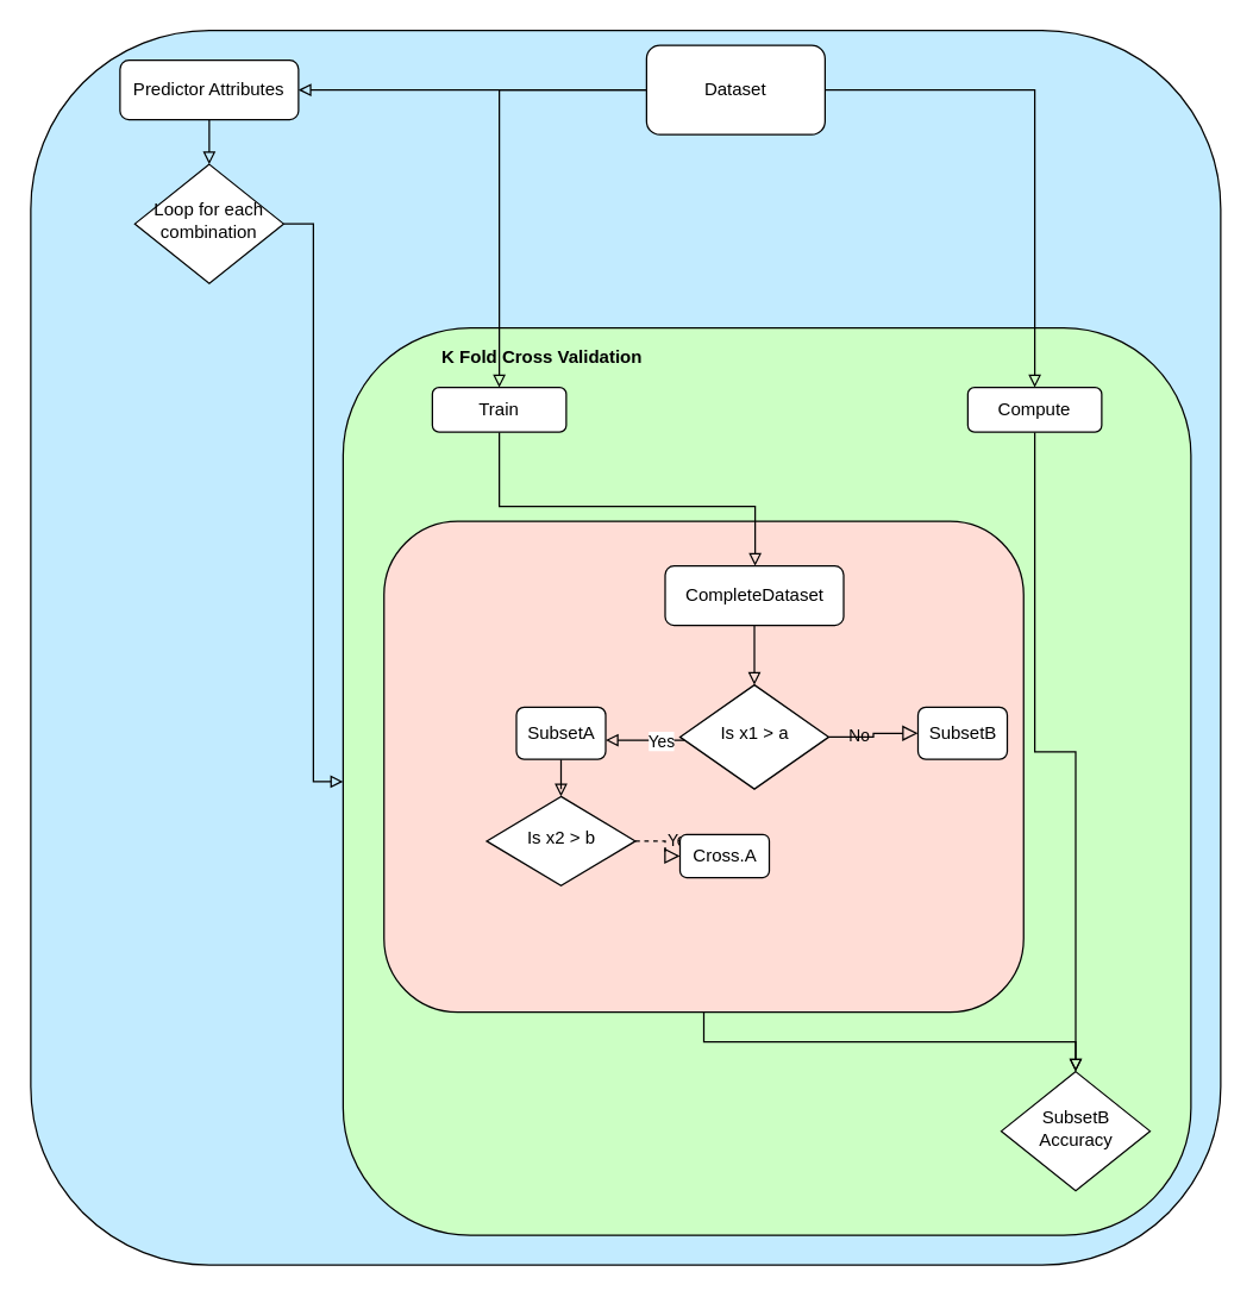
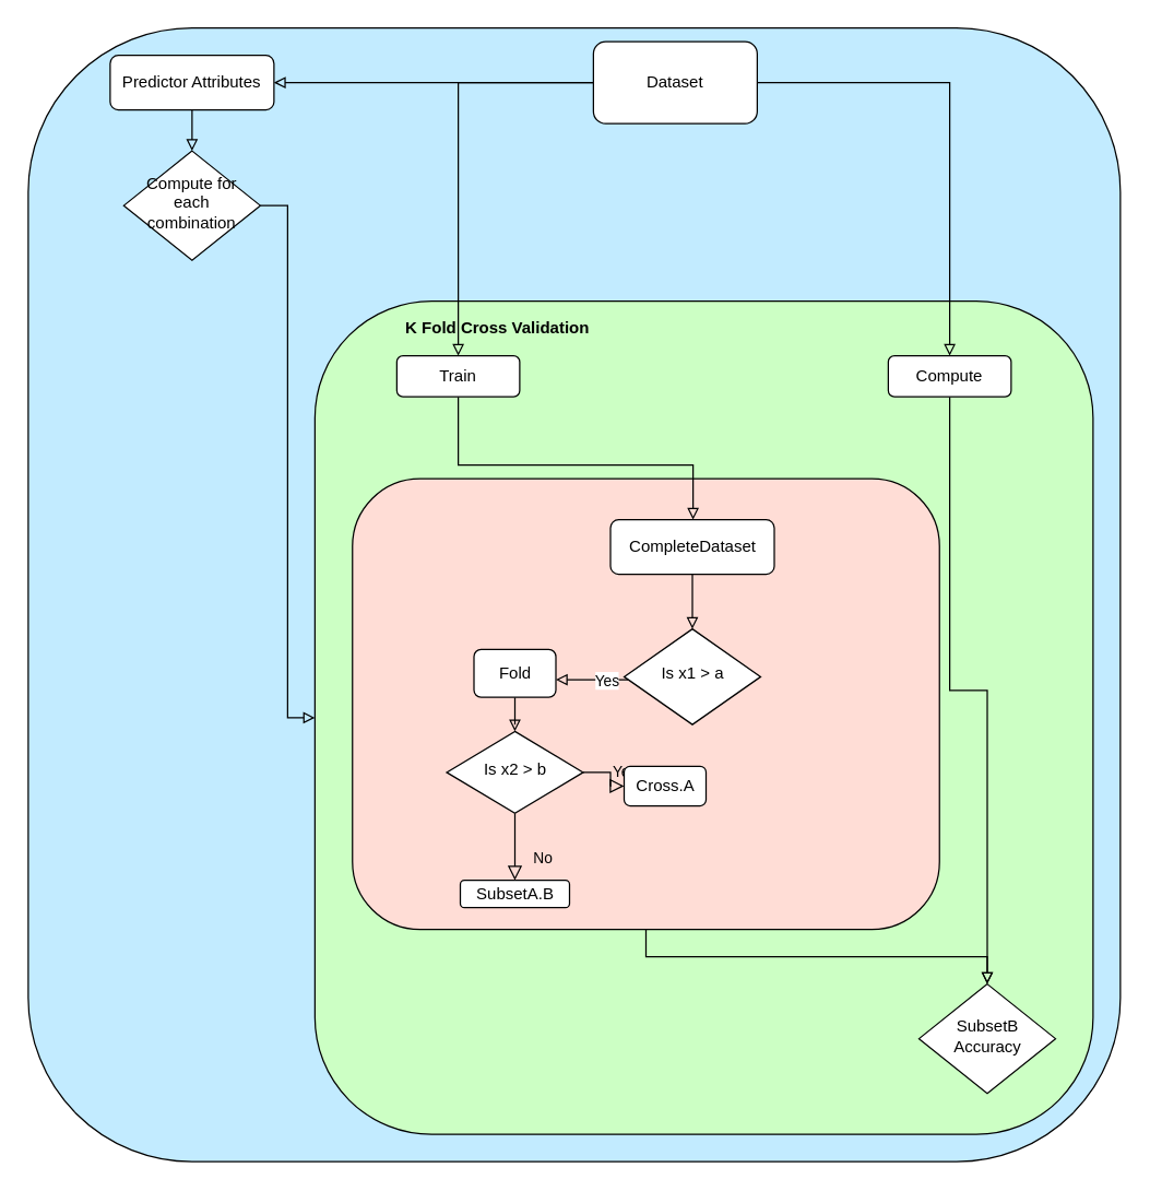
- <mxCell id="33" value="Loop for each combination" style="rhombus;whiteSpace=wrap;html=1;shadow=0;fontFamily=Helvetica;fontSize=12;align=center;strokeWidth=1;spacing=6;spacingTop=-4;" vertex="1" parent="1"><mxGeometry x="90" y="110" width="100" height="80" as="geometry" /></mxCell>
+ <mxCell id="33" value="Compute for each combination" style="rhombus;whiteSpace=wrap;html=1;shadow=0;fontFamily=Helvetica;fontSize=12;align=center;strokeWidth=1;spacing=6;spacingTop=-4;" vertex="1" parent="1"><mxGeometry x="90" y="110" width="100" height="80" as="geometry" /></mxCell>
- <mxCell id="11" value="SubsetB&lt;br&gt;" style="rounded=1;whiteSpace=wrap;html=1;fontSize=12;glass=0;strokeWidth=1;shadow=0;" parent="1" vertex="1"><mxGeometry x="616.5" y="475" width="60" height="35" as="geometry" /></mxCell>
- <mxCell id="18" value="SubsetA" style="rounded=1;whiteSpace=wrap;html=1;" vertex="1" parent="1"><mxGeometry x="346.5" y="475" width="60" height="35" as="geometry" /></mxCell>
+ <mxCell id="18" value="Fold" style="rounded=1;whiteSpace=wrap;html=1;" vertex="1" parent="1"><mxGeometry x="346.5" y="475" width="60" height="35" as="geometry" /></mxCell>
- <mxCell id="7" value="No" style="edgeStyle=orthogonalEdgeStyle;rounded=0;html=1;jettySize=auto;orthogonalLoop=1;fontSize=11;endArrow=block;endFill=0;endSize=8;strokeWidth=1;shadow=0;labelBackgroundColor=none;" parent="1" source="10" target="11" edge="1"><mxGeometry y="10" relative="1" as="geometry"><mxPoint as="offset" /></mxGeometry></mxCell>
- <mxCell id="13" value="Yes" style="edgeStyle=orthogonalEdgeStyle;rounded=0;html=1;jettySize=auto;orthogonalLoop=1;fontSize=11;endArrow=block;endFill=0;endSize=8;strokeWidth=1;shadow=0;labelBackgroundColor=none;dashed=1;" parent="1" source="14" target="16" edge="1"><mxGeometry y="10" relative="1" as="geometry"><mxPoint as="offset" /></mxGeometry></mxCell>
+ <mxCell id="13" value="Yes" style="edgeStyle=orthogonalEdgeStyle;rounded=0;html=1;jettySize=auto;orthogonalLoop=1;fontSize=11;endArrow=block;endFill=0;endSize=8;strokeWidth=1;shadow=0;labelBackgroundColor=none;" parent="1" source="14" target="16" edge="1"><mxGeometry y="10" relative="1" as="geometry"><mxPoint as="offset" /></mxGeometry></mxCell>
+ <mxCell id="12" value="No" style="rounded=0;html=1;jettySize=auto;orthogonalLoop=1;fontSize=11;endArrow=block;endFill=0;endSize=8;strokeWidth=1;shadow=0;labelBackgroundColor=none;edgeStyle=orthogonalEdgeStyle;" parent="1" source="14" target="15" edge="1"><mxGeometry x="0.333" y="20" relative="1" as="geometry"><mxPoint as="offset" /></mxGeometry></mxCell>
+ <mxCell id="15" value="SubsetA.B" style="rounded=1;whiteSpace=wrap;html=1;fontSize=12;glass=0;strokeWidth=1;shadow=0;" parent="1" vertex="1"><mxGeometry x="336.5" y="644" width="80" height="20" as="geometry" /></mxCell>
